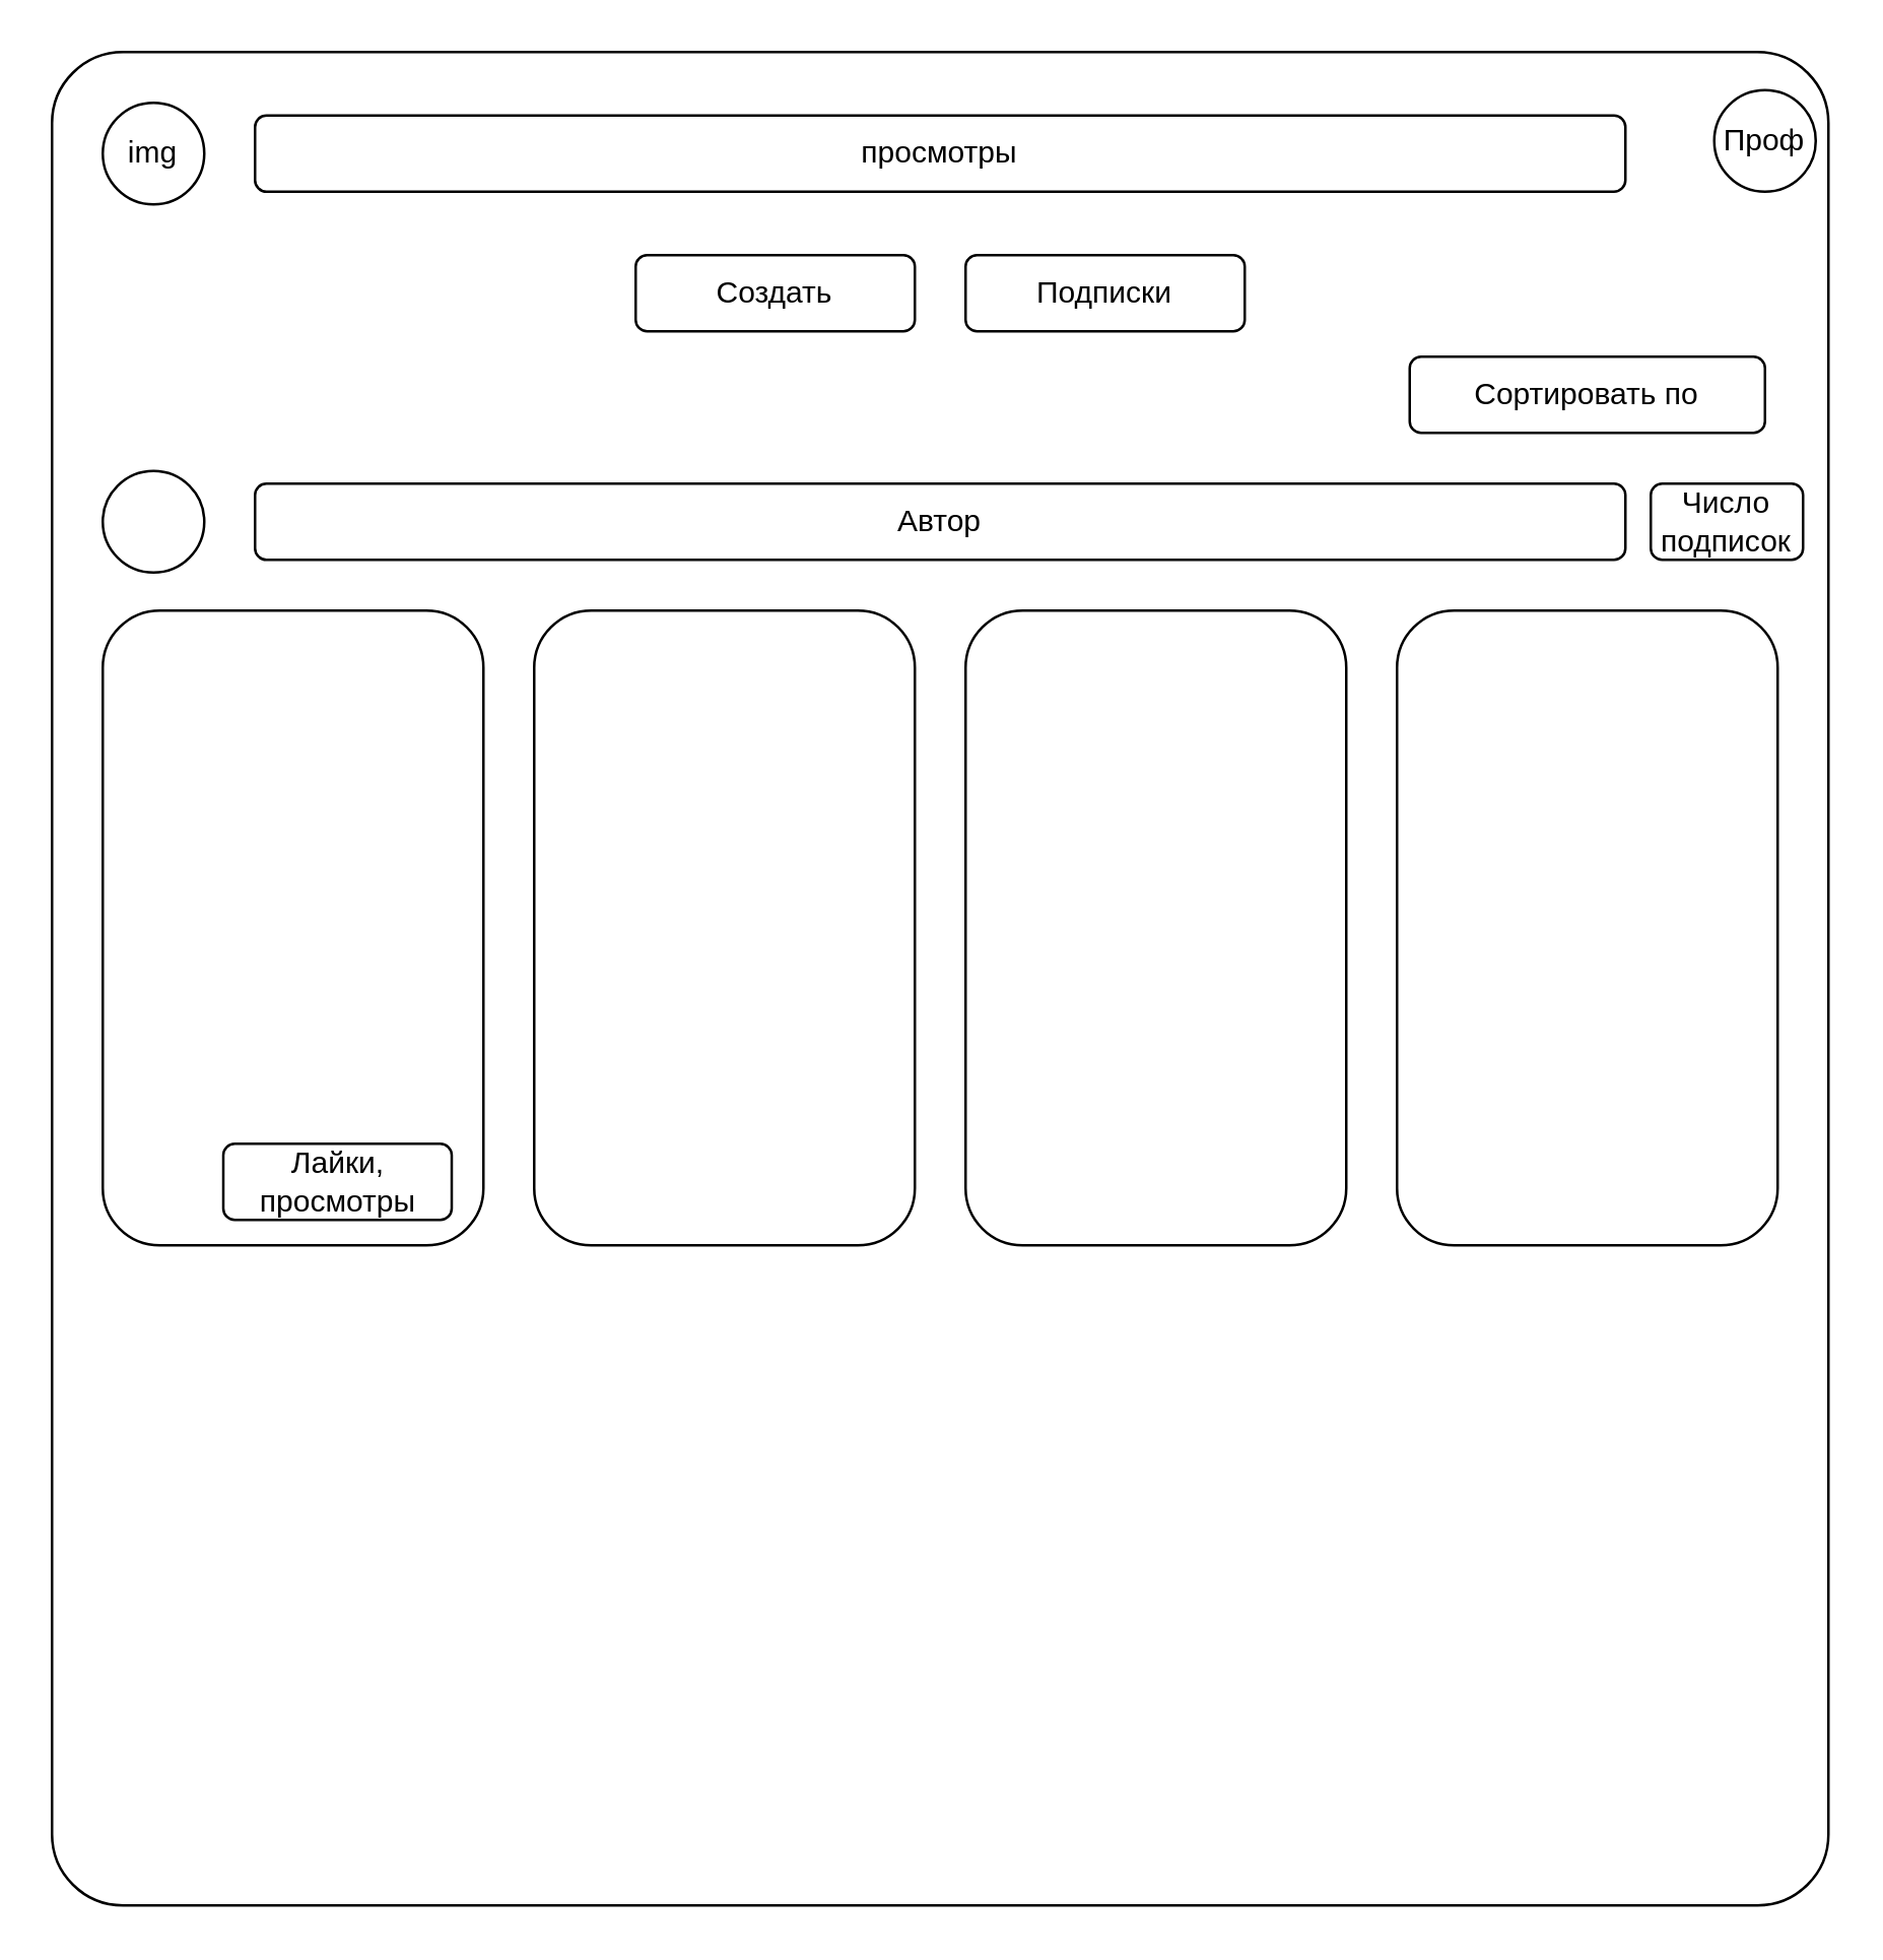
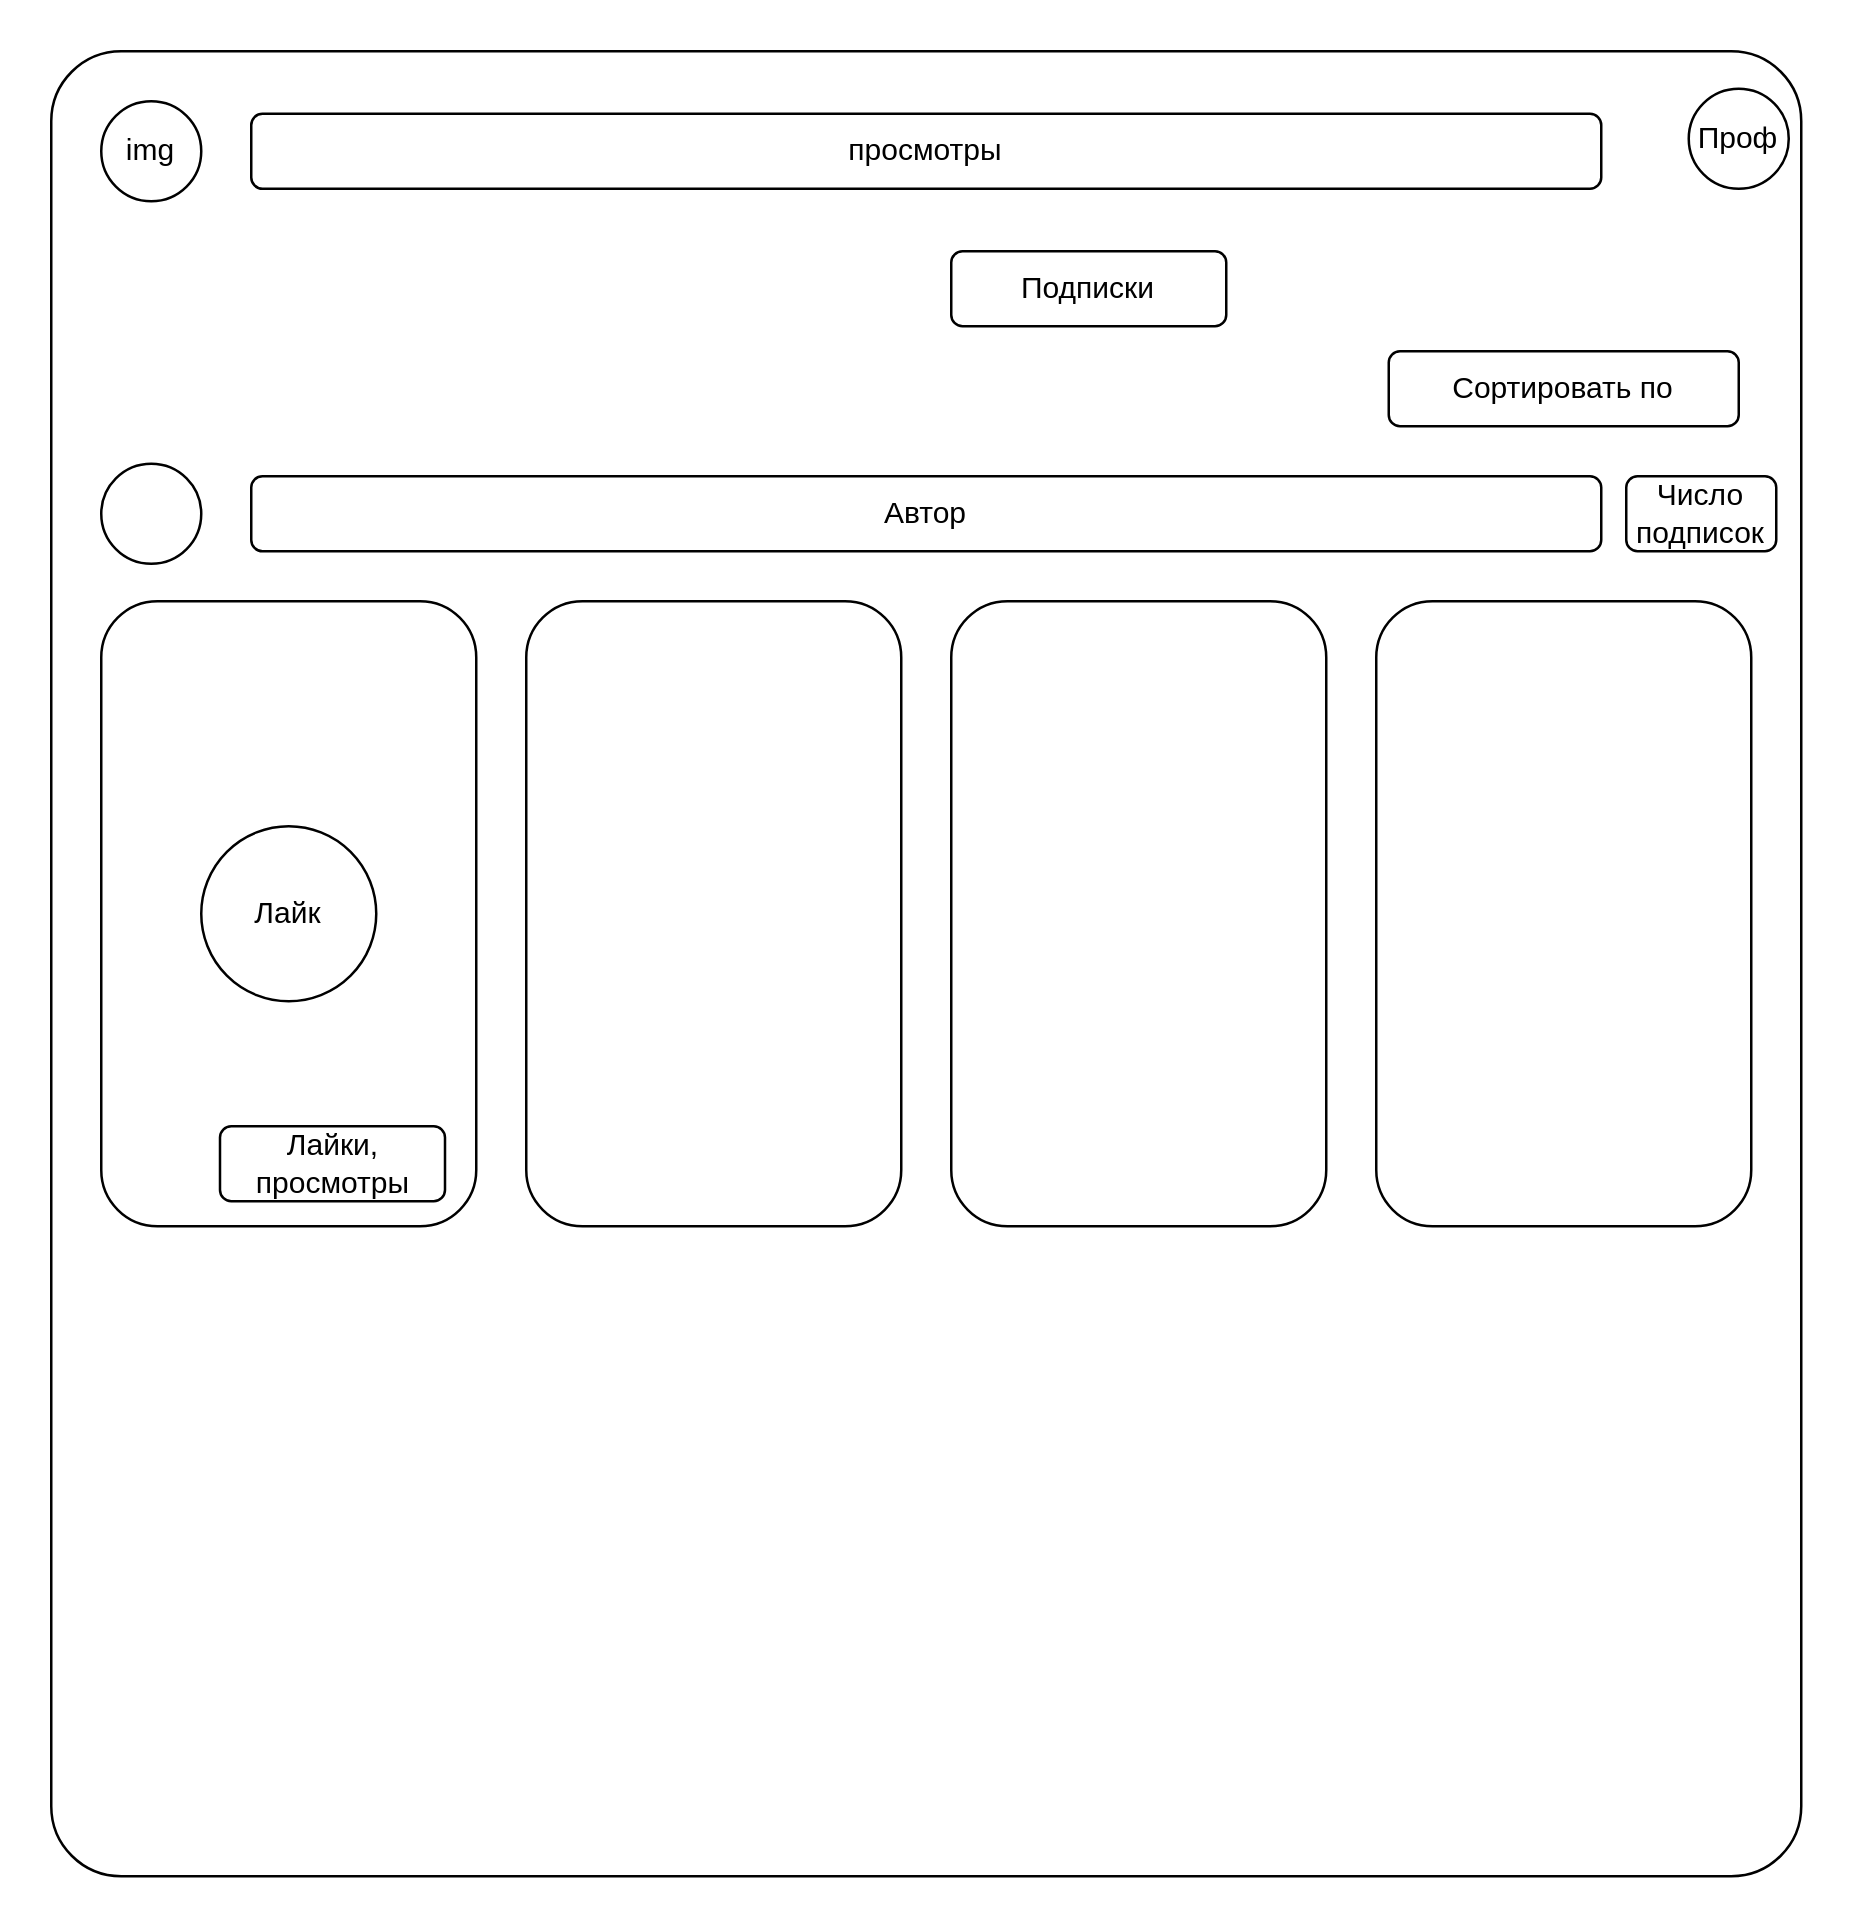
- <mxCell id="6" value="Создать" style="rounded=1;whiteSpace=wrap;html=1;" parent="1" vertex="1"><mxGeometry x="250" y="100" width="110" height="30" as="geometry" /></mxCell>
+ <mxCell id="13" value="Лайк" style="ellipse;whiteSpace=wrap;html=1;aspect=fixed;" vertex="1" parent="1"><mxGeometry x="80" y="330" width="70" height="70" as="geometry" /></mxCell>
